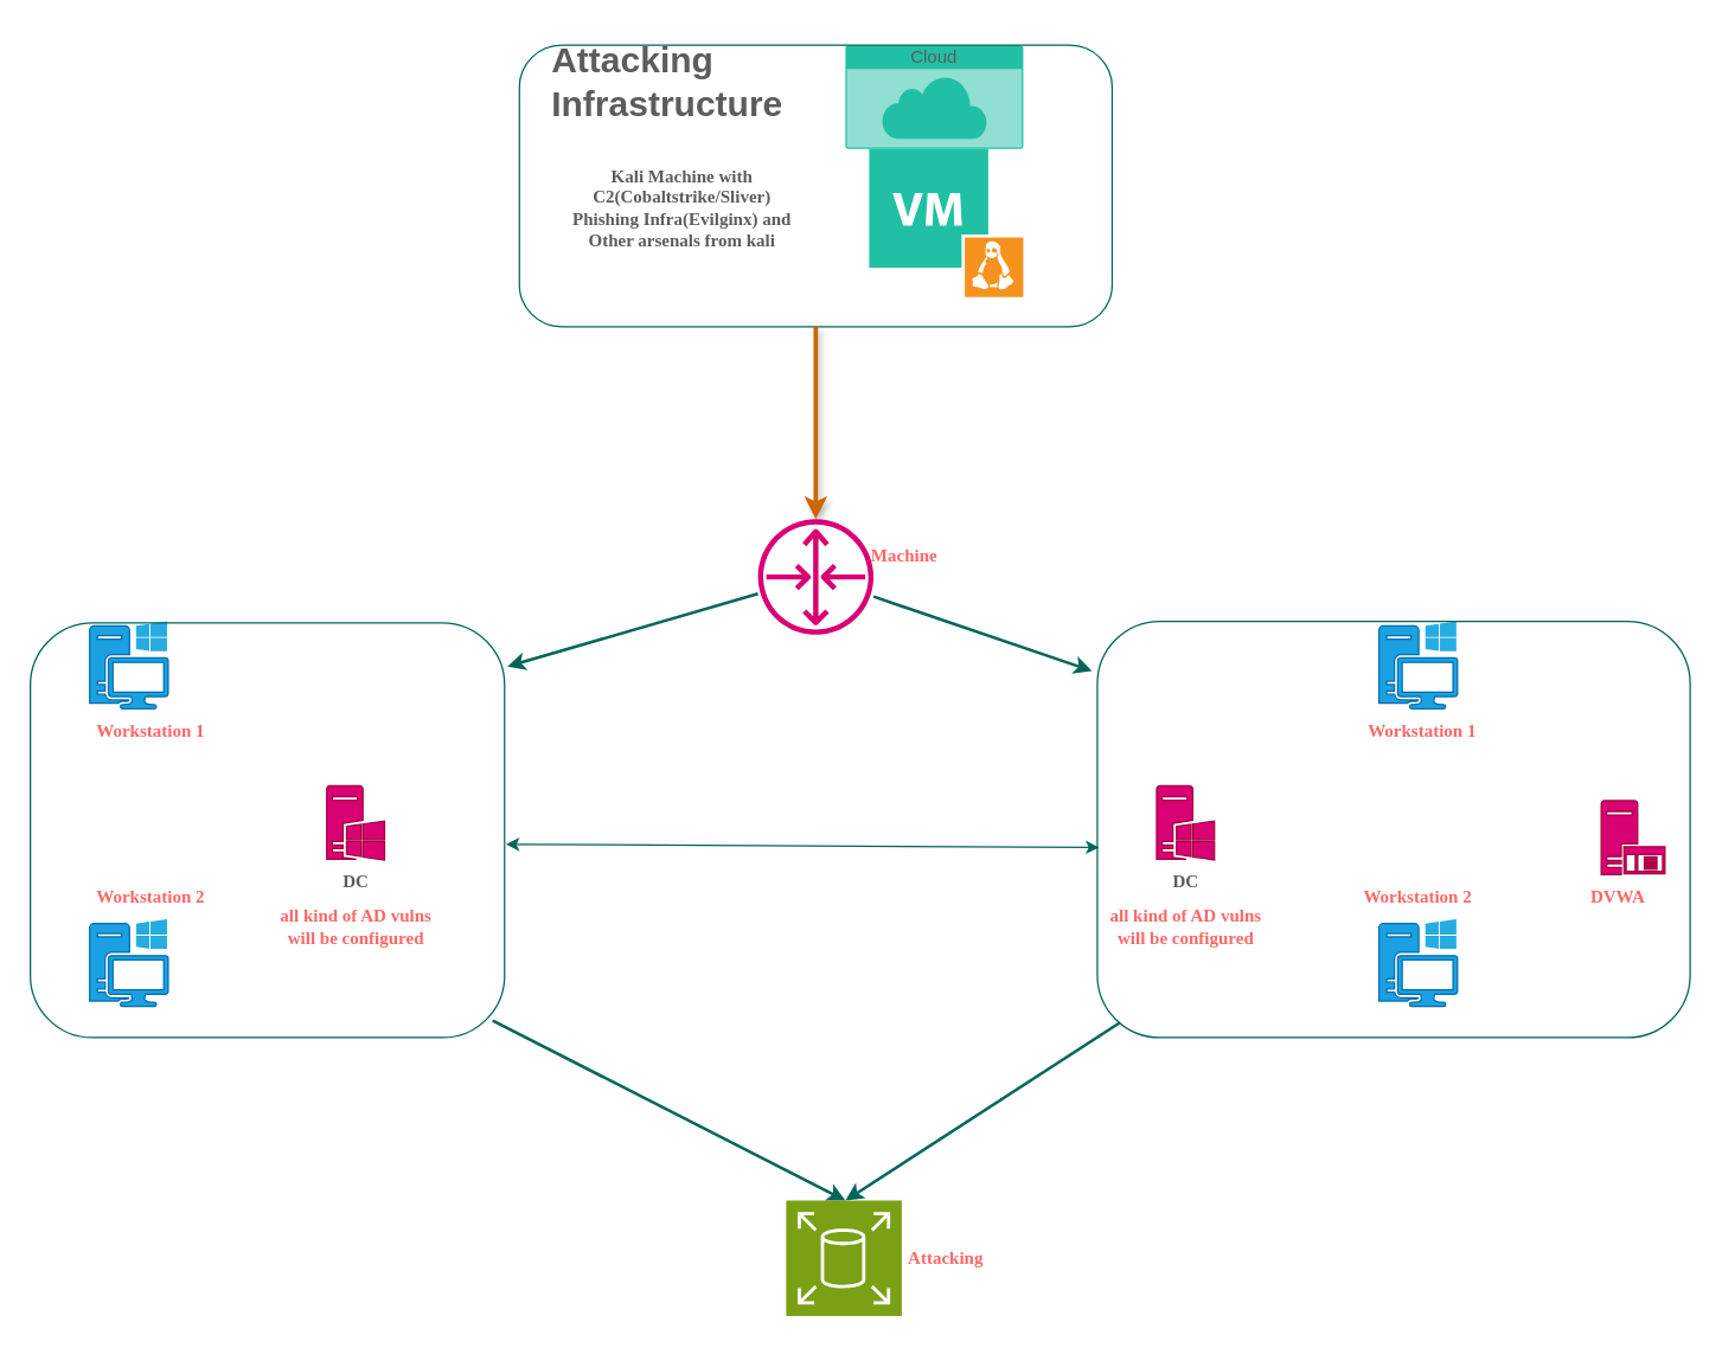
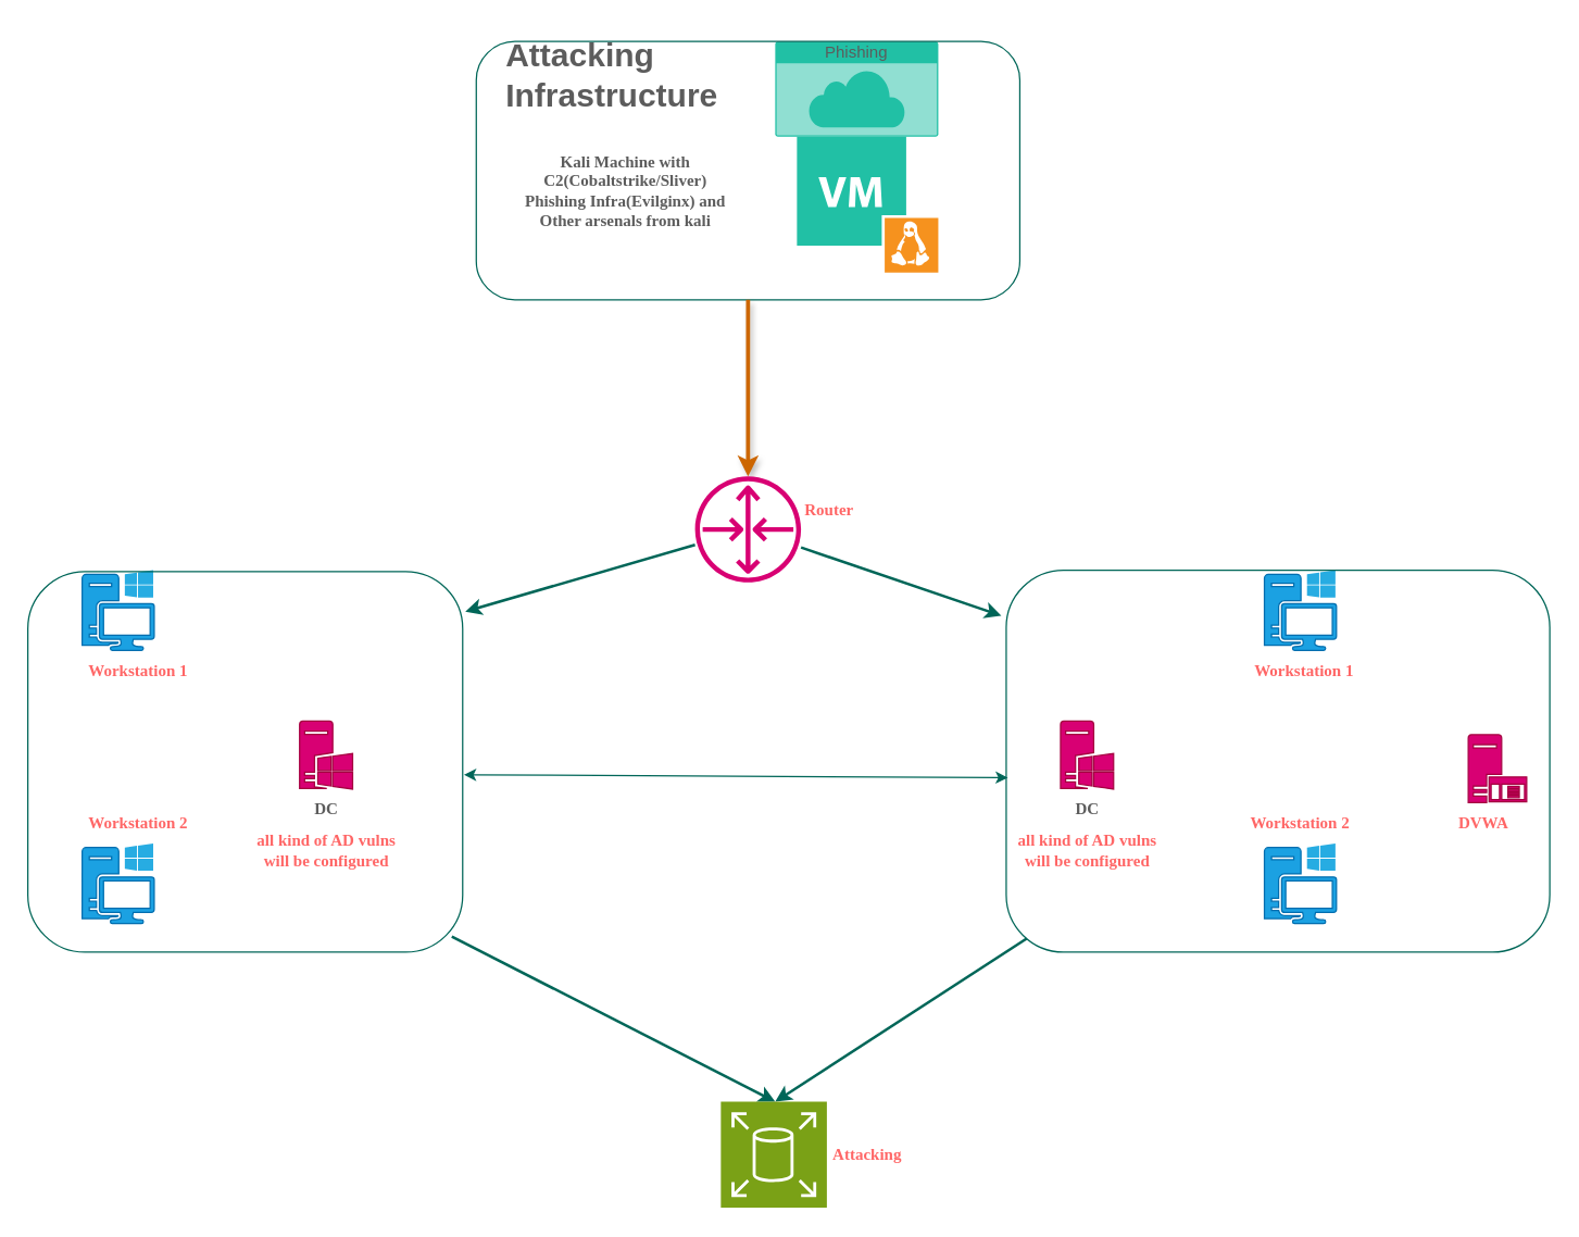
- <mxCell id="3" value="Cloud" style="html=1;whiteSpace=wrap;strokeColor=none;fillColor=#21C0A5;labelPosition=center;verticalLabelPosition=middle;verticalAlign=top;align=center;fontSize=12;outlineConnect=0;spacingTop=-6;fontColor=#5C5C5C;sketch=0;shape=mxgraph.sitemap.cloud;labelBackgroundColor=none;rounded=1;" parent="1" vertex="1"><mxGeometry x="570" y="30" width="120" height="70" as="geometry" /></mxCell>
+ <mxCell id="3" value="Phishing" style="html=1;whiteSpace=wrap;strokeColor=none;fillColor=#21C0A5;labelPosition=center;verticalLabelPosition=middle;verticalAlign=top;align=center;fontSize=12;outlineConnect=0;spacingTop=-6;fontColor=#5C5C5C;sketch=0;shape=mxgraph.sitemap.cloud;labelBackgroundColor=none;rounded=1;" parent="1" vertex="1"><mxGeometry x="570" y="30" width="120" height="70" as="geometry" /></mxCell>
- <mxCell id="22" value="&lt;font style=&quot;color: rgb(255, 102, 102);&quot; face=&quot;Verdana&quot;&gt;&lt;b&gt;Machine&lt;/b&gt;&lt;/font&gt;" style="text;html=1;align=center;verticalAlign=middle;whiteSpace=wrap;rounded=0;fontColor=#5C5C5C;" parent="1" vertex="1"><mxGeometry x="550" y="360" width="120" height="30" as="geometry" /></mxCell>
+ <mxCell id="22" value="&lt;font style=&quot;color: rgb(255, 102, 102);&quot; face=&quot;Verdana&quot;&gt;&lt;b&gt;Router&lt;/b&gt;&lt;/font&gt;" style="text;html=1;align=center;verticalAlign=middle;whiteSpace=wrap;rounded=0;fontColor=#5C5C5C;" parent="1" vertex="1"><mxGeometry x="550" y="360" width="120" height="30" as="geometry" /></mxCell>
